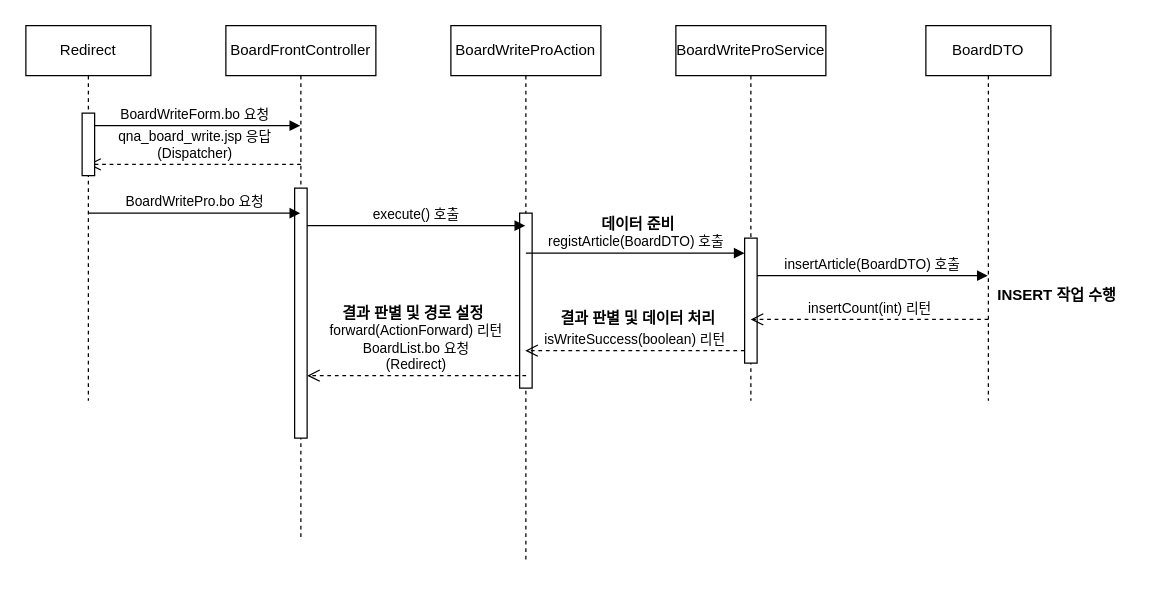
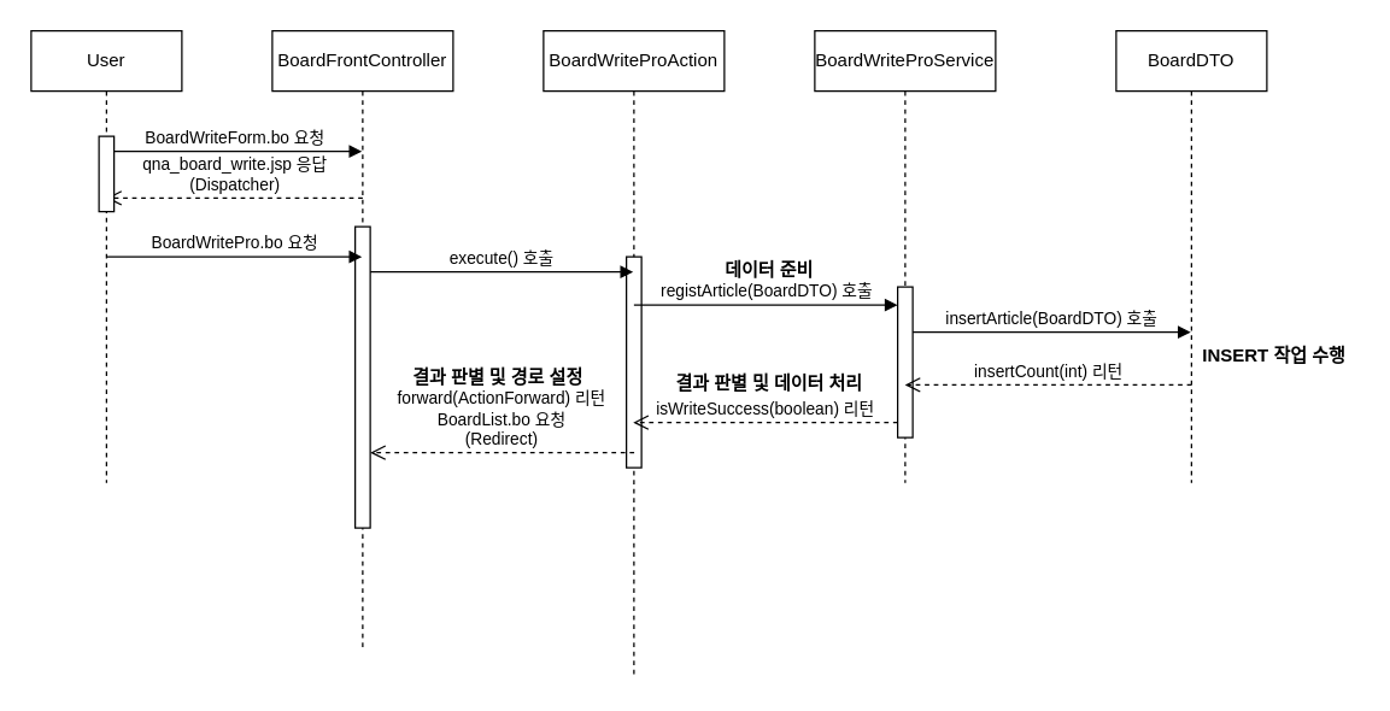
- <mxCell id="9" value="Redirect" style="shape=umlLifeline;perimeter=lifelinePerimeter;whiteSpace=wrap;html=1;container=1;collapsible=0;recursiveResize=0;outlineConnect=0;" vertex="1" parent="1"><mxGeometry y="20" width="100" height="300" as="geometry" x="20" /></mxCell>
+ <mxCell id="9" value="User" style="shape=umlLifeline;perimeter=lifelinePerimeter;whiteSpace=wrap;html=1;container=1;collapsible=0;recursiveResize=0;outlineConnect=0;" vertex="1" parent="1"><mxGeometry y="20" width="100" height="300" as="geometry" x="20" /></mxCell>
